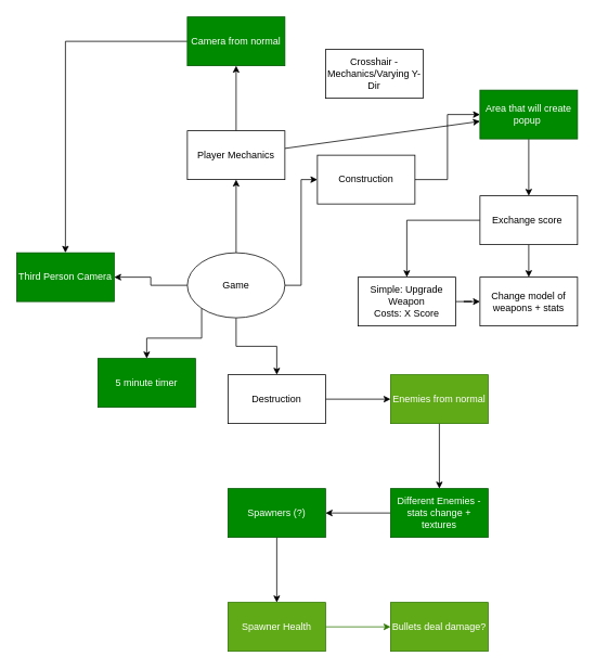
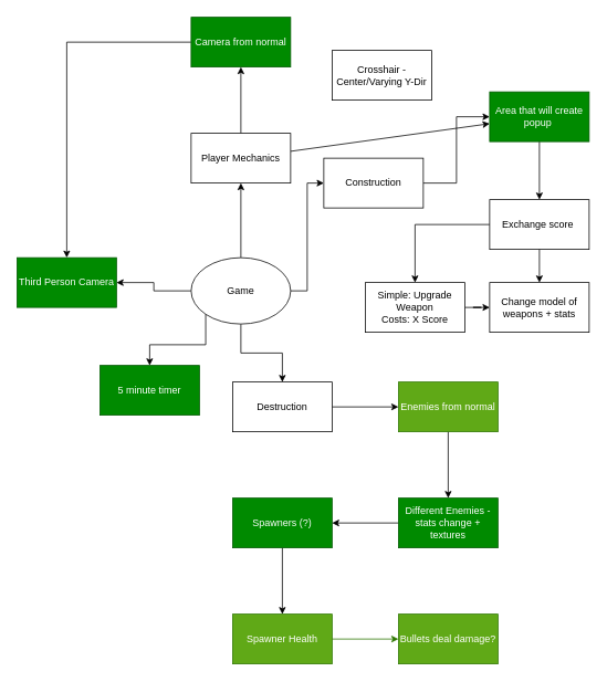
- <mxCell id="36" value="Crosshair - Mechanics/Varying Y-Dir" style="whiteSpace=wrap;html=1;" vertex="1" parent="1"><mxGeometry x="400" y="60" width="120" height="60" as="geometry" /></mxCell>
+ <mxCell id="36" value="Crosshair - Center/Varying Y-Dir" style="whiteSpace=wrap;html=1;" vertex="1" parent="1"><mxGeometry x="400" y="60" width="120" height="60" as="geometry" /></mxCell>
